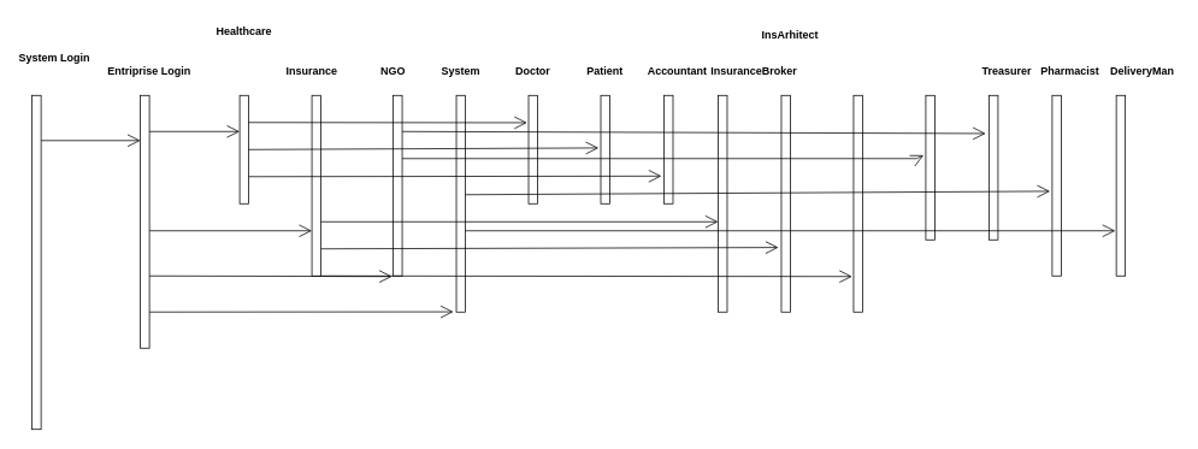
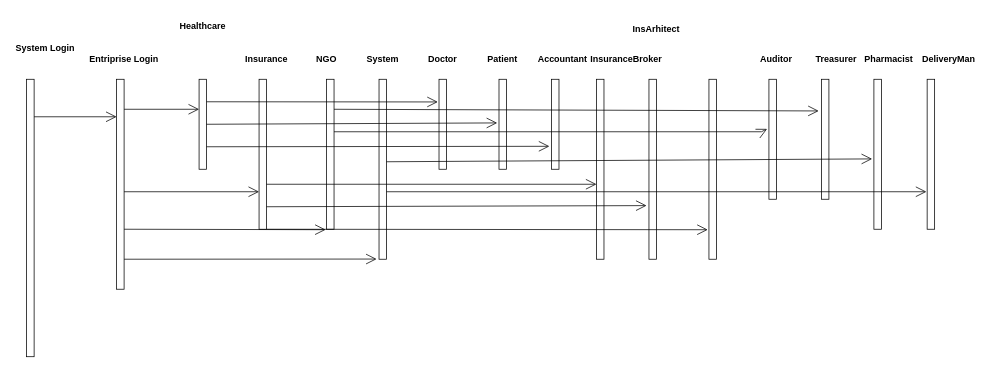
- <mxCell id="12" value="Insurance" style="text;align=center;fontStyle=1;verticalAlign=middle;spacingLeft=3;spacingRight=3;strokeColor=none;rotatable=0;points=[[0,0.5],[1,0.5]];portConstraint=eastwest;" vertex="1" parent="1"><mxGeometry x="305" y="65" width="80" height="26" as="geometry" /></mxCell>
+ <mxCell id="12" value="Insurance" style="text;align=center;fontStyle=1;verticalAlign=middle;spacingLeft=3;spacingRight=3;strokeColor=none;rotatable=0;points=[[0,0.5],[1,0.5]];portConstraint=eastwest;" vertex="1" parent="1"><mxGeometry x="315" y="65" width="80" height="26" as="geometry" /></mxCell>
+ <mxCell id="40" value="Auditor" style="text;align=center;fontStyle=1;verticalAlign=middle;spacingLeft=3;spacingRight=3;strokeColor=none;rotatable=0;points=[[0,0.5],[1,0.5]];portConstraint=eastwest;" vertex="1" parent="1"><mxGeometry x="995" y="65" width="80" height="26" as="geometry" /></mxCell>
